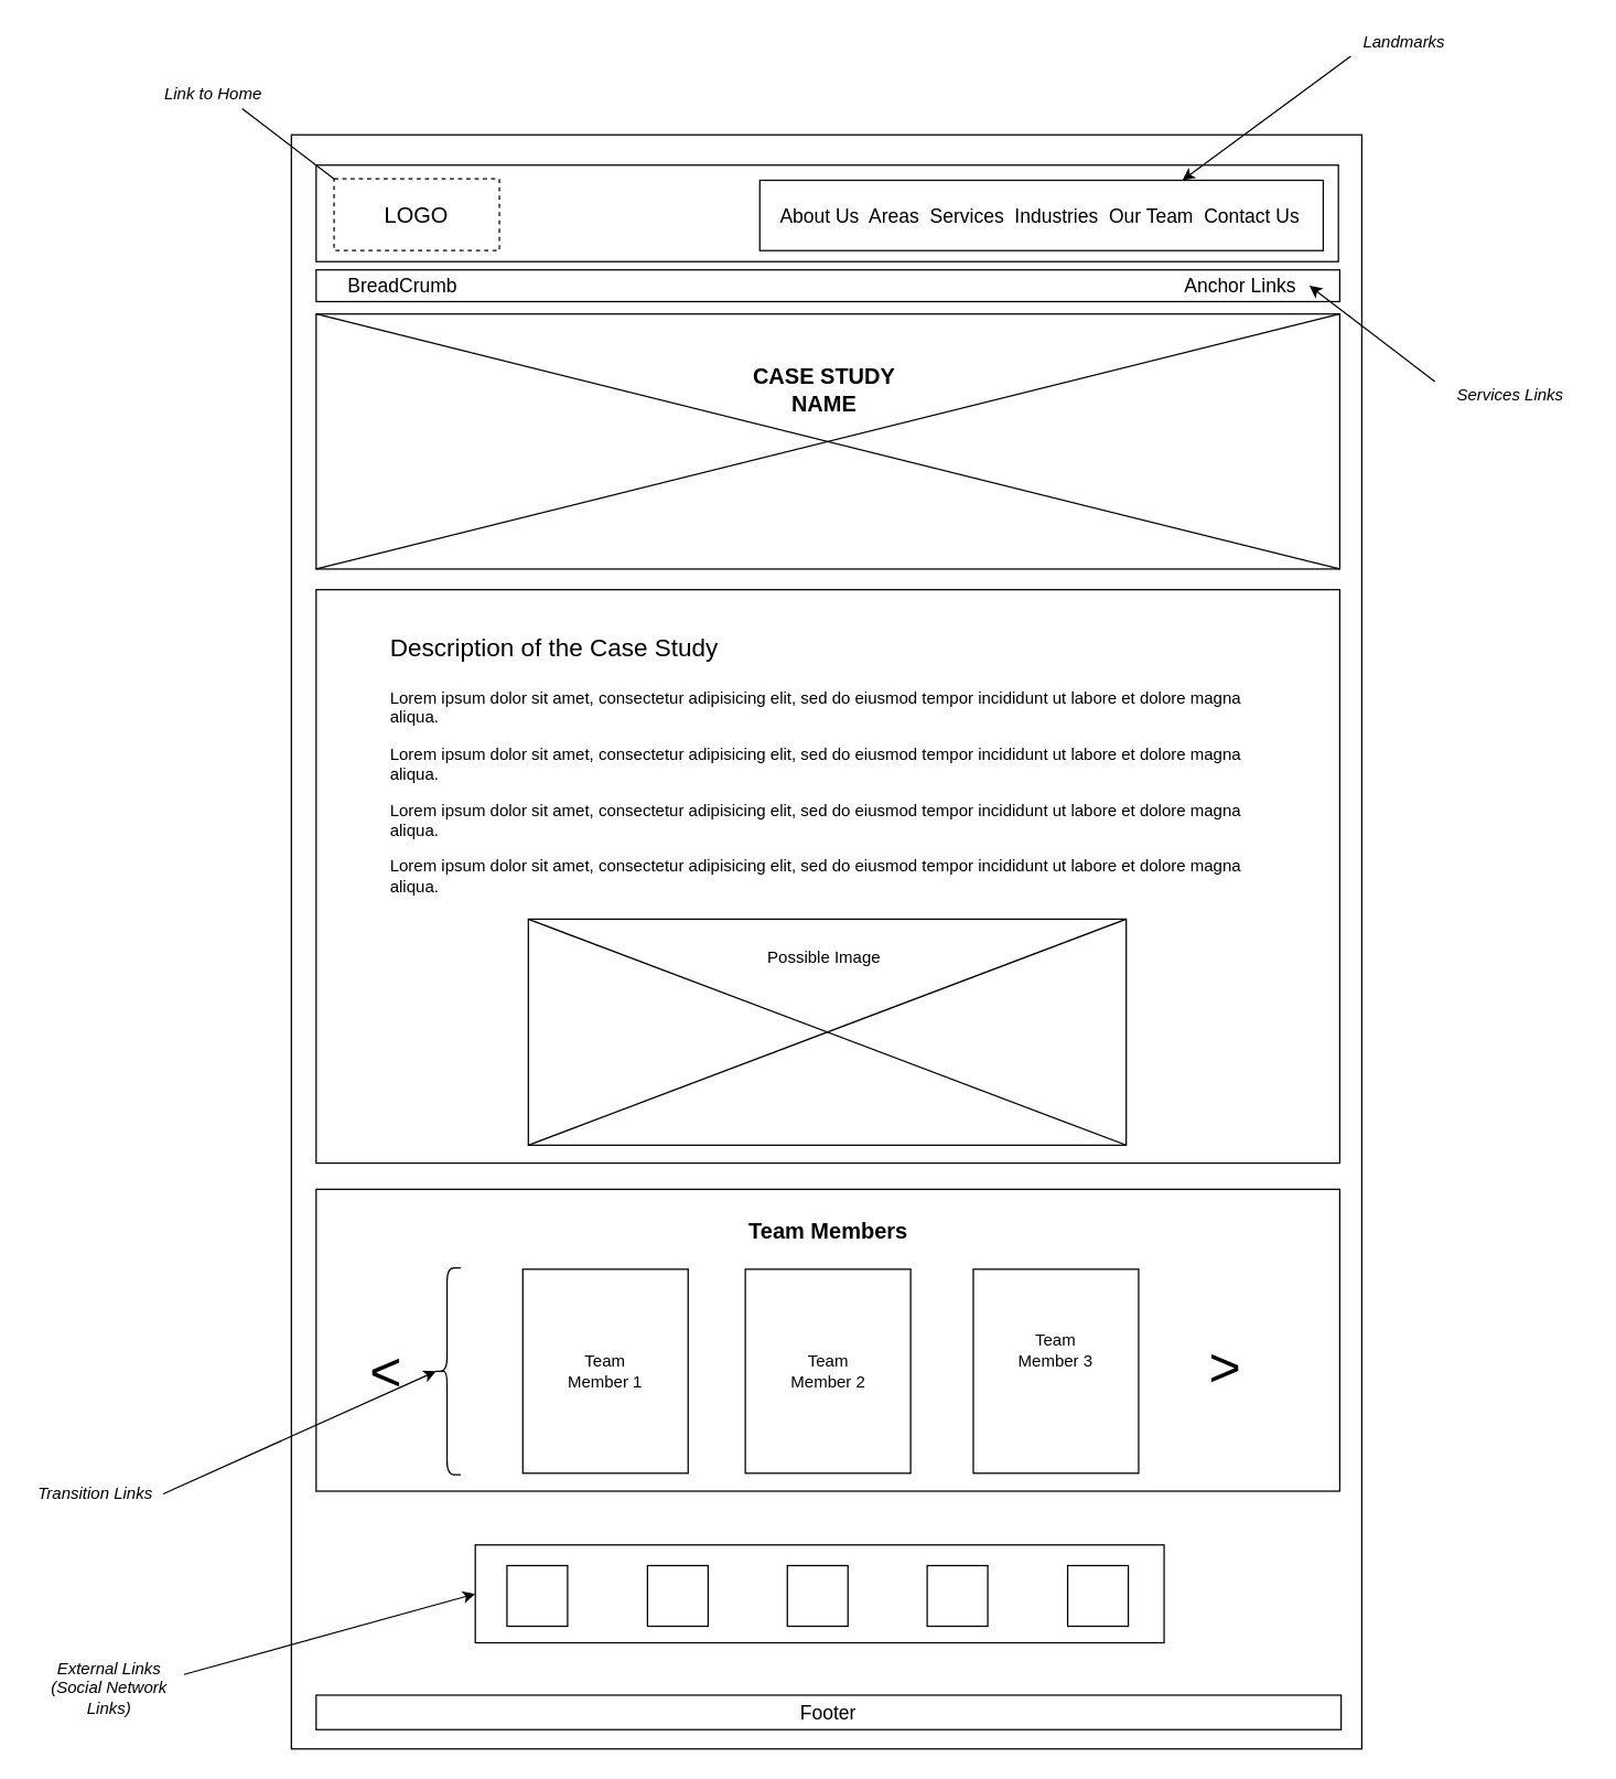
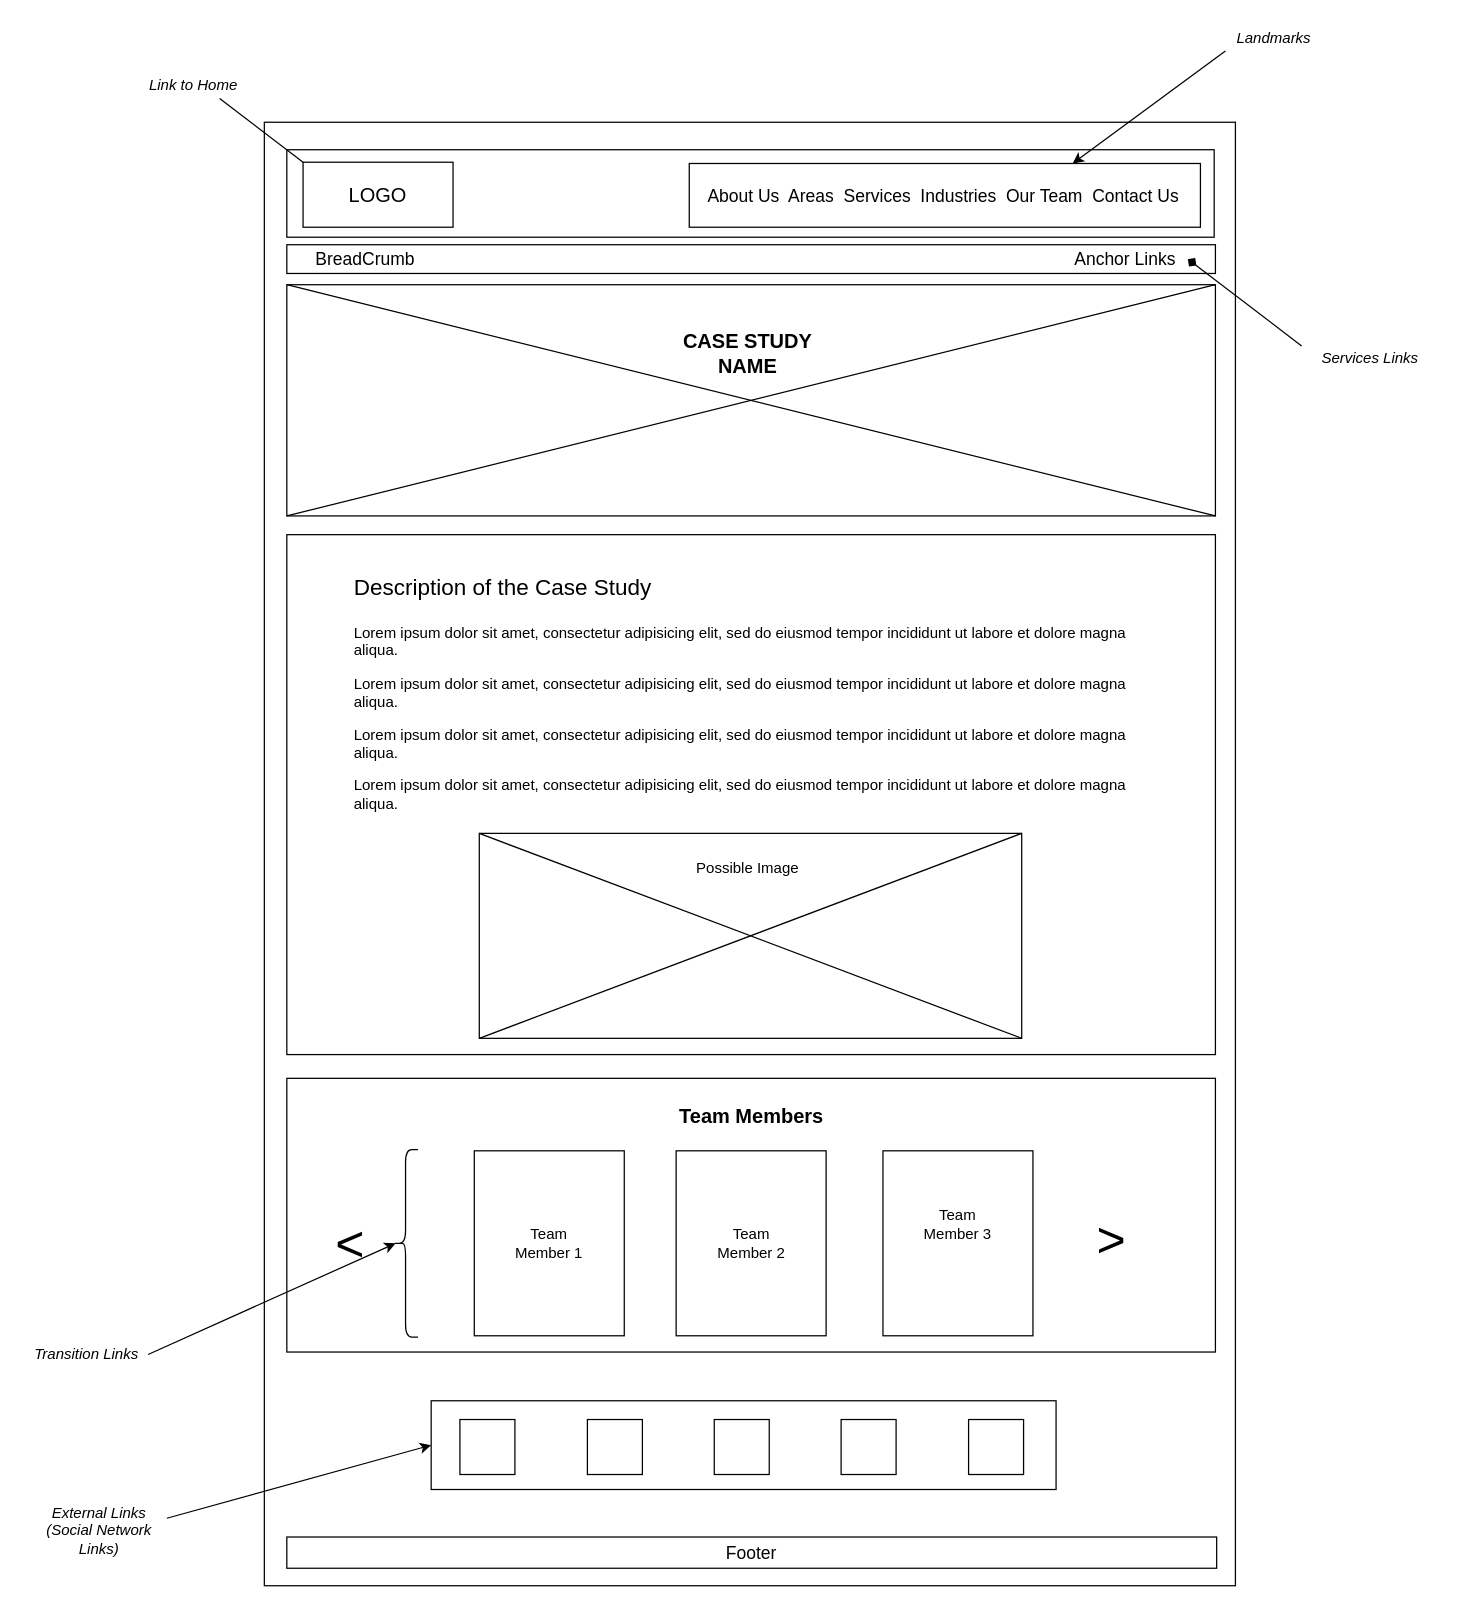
- <mxCell id="4" value="&lt;font style=&quot;font-size: 16px&quot;&gt;LOGO&lt;/font&gt;" style="rounded=0;whiteSpace=wrap;html=1;fillColor=none;dashed=1;" parent="1" vertex="1"><mxGeometry x="242" y="129" width="120" height="52" as="geometry" /></mxCell>
+ <mxCell id="4" value="&lt;font style=&quot;font-size: 16px&quot;&gt;LOGO&lt;/font&gt;" style="rounded=0;whiteSpace=wrap;html=1;fillColor=none;" parent="1" vertex="1"><mxGeometry x="242" y="129" width="120" height="52" as="geometry" /></mxCell>
- <mxCell id="39" value="" style="endArrow=classic;html=1;entryX=1;entryY=0.5;entryDx=0;entryDy=0;exitX=0;exitY=0;exitDx=0;exitDy=0;" parent="1" source="38" target="37" edge="1"><mxGeometry width="50" height="50" relative="1" as="geometry"><mxPoint x="122" y="204" as="sourcePoint" /><mxPoint x="172" y="154" as="targetPoint" /></mxGeometry></mxCell>
+ <mxCell id="39" value="" style="endArrow=diamond;html=1;entryX=1;entryY=0.5;entryDx=0;entryDy=0;exitX=0;exitY=0;exitDx=0;exitDy=0;" parent="1" source="38" target="37" edge="1"><mxGeometry width="50" height="50" relative="1" as="geometry"><mxPoint x="122" y="204" as="sourcePoint" /><mxPoint x="172" y="154" as="targetPoint" /></mxGeometry></mxCell>
